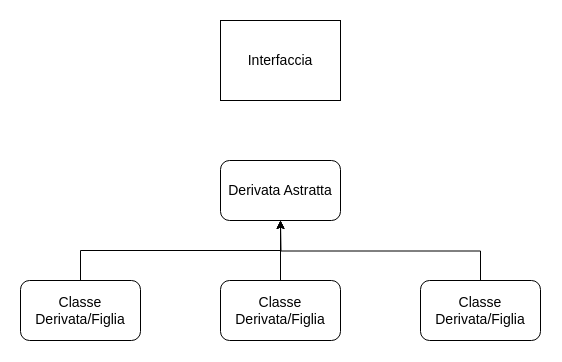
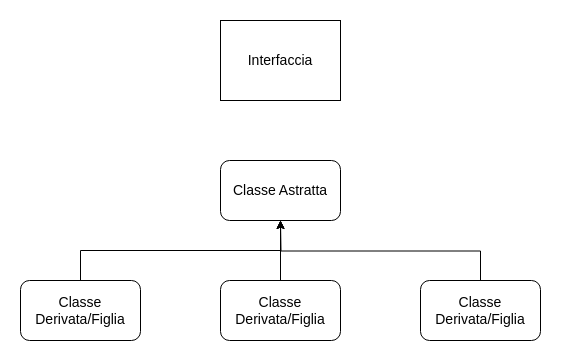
- <mxCell id="2" value="&lt;font style=&quot;font-size: 14px;&quot;&gt;Derivata Astratta&lt;/font&gt;" style="rounded=1;whiteSpace=wrap;html=1;fontSize=14;" vertex="1" parent="1"><mxGeometry x="220" y="160" width="120" height="60" as="geometry" /></mxCell>
+ <mxCell id="2" value="&lt;font style=&quot;font-size: 14px;&quot;&gt;Classe Astratta&lt;/font&gt;" style="rounded=1;whiteSpace=wrap;html=1;fontSize=14;" vertex="1" parent="1"><mxGeometry x="220" y="160" width="120" height="60" as="geometry" /></mxCell>
